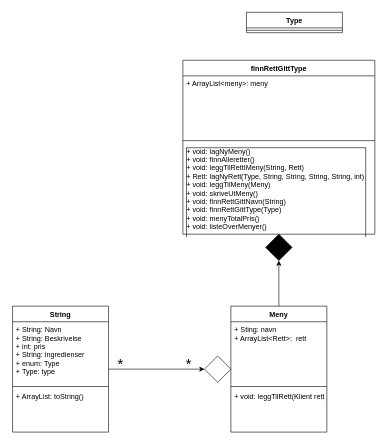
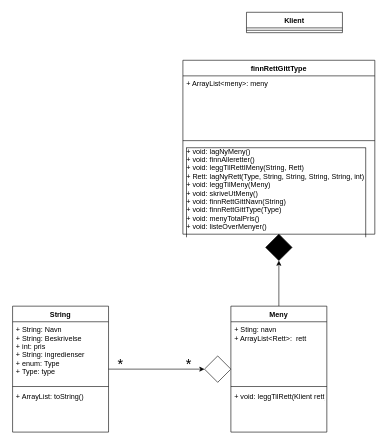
- <mxCell id="16" value="Type" style="swimlane;fontStyle=1;align=center;verticalAlign=top;childLayout=stackLayout;horizontal=1;startSize=26;horizontalStack=0;resizeParent=1;resizeParentMax=0;resizeLast=0;collapsible=1;marginBottom=0;" parent="1" vertex="1"><mxGeometry x="410" y="20" width="160" height="34" as="geometry" /></mxCell>
+ <mxCell id="16" value="Klient" style="swimlane;fontStyle=1;align=center;verticalAlign=top;childLayout=stackLayout;horizontal=1;startSize=26;horizontalStack=0;resizeParent=1;resizeParentMax=0;resizeLast=0;collapsible=1;marginBottom=0;" parent="1" vertex="1"><mxGeometry x="410" y="20" width="160" height="34" as="geometry" /></mxCell>
